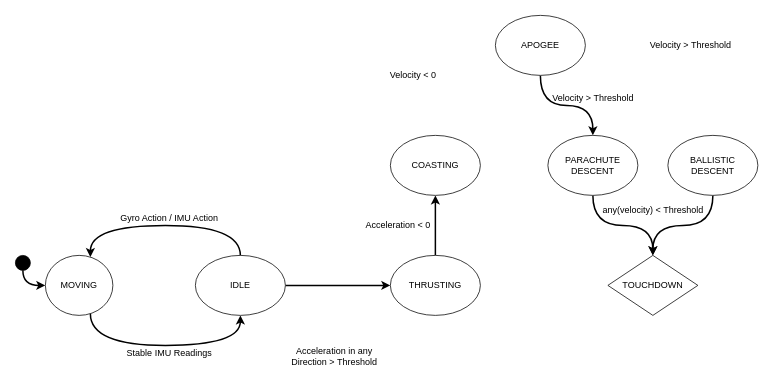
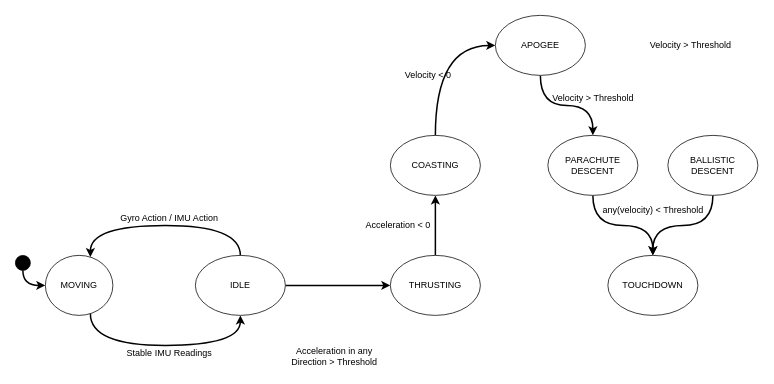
- <mxCell id="22" value="Velocity &amp;lt; 0" style="text;html=1;align=center;verticalAlign=middle;resizable=0;points=[];autosize=1;" vertex="1" parent="1"><mxGeometry x="510" y="90" width="80" height="20" as="geometry" /></mxCell>
+ <mxCell id="22" value="Velocity &amp;lt; 0" style="text;html=1;align=center;verticalAlign=middle;resizable=0;points=[];autosize=1;" vertex="1" parent="1"><mxGeometry x="530" y="90" width="80" height="20" as="geometry" /></mxCell>
+ <mxCell id="9" style="edgeStyle=orthogonalEdgeStyle;curved=1;rounded=0;orthogonalLoop=1;jettySize=auto;html=1;strokeWidth=2;" edge="1" parent="1" source="10" target="12"><mxGeometry relative="1" as="geometry"><Array as="points"><mxPoint x="580" y="60" /></Array></mxGeometry></mxCell>
- <mxCell id="17" value="TOUCHDOWN" style="rhombus;whiteSpace=wrap;html=1;" vertex="1" parent="1"><mxGeometry x="810" y="340" width="120" height="80" as="geometry" /></mxCell>
+ <mxCell id="17" value="TOUCHDOWN" style="ellipse;whiteSpace=wrap;html=1;" vertex="1" parent="1"><mxGeometry x="810" y="340" width="120" height="80" as="geometry" /></mxCell>
